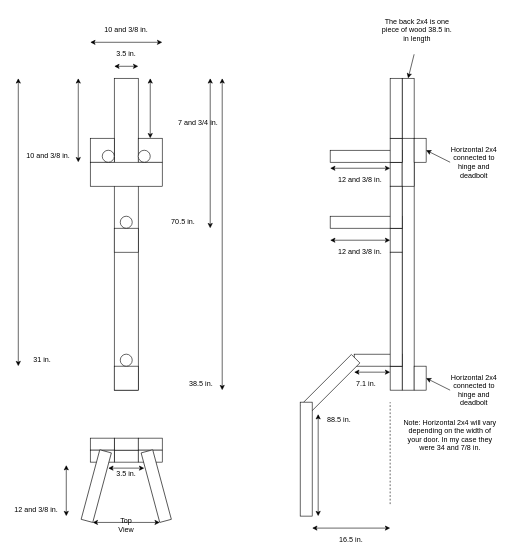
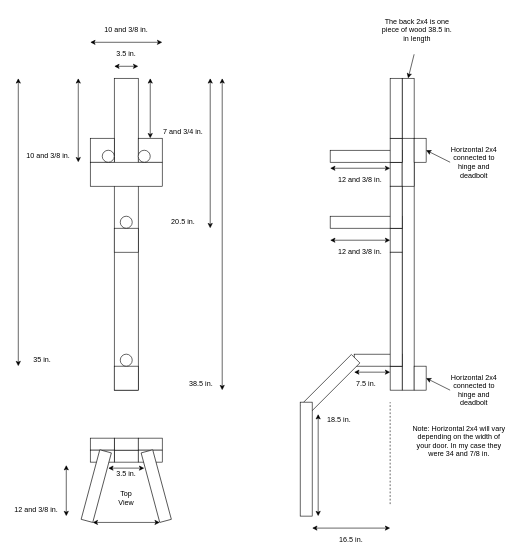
- <mxCell id="15" value="7 and 3/4 in." style="text;html=1;strokeColor=none;fillColor=none;align=center;verticalAlign=middle;whiteSpace=wrap;rounded=0;" vertex="1" parent="1"><mxGeometry x="295" y="195" width="70" height="20" as="geometry" /></mxCell>
+ <mxCell id="15" value="7 and 3/4 in." style="text;html=1;strokeColor=none;fillColor=none;align=center;verticalAlign=middle;whiteSpace=wrap;rounded=0;" vertex="1" parent="1"><mxGeometry x="270" y="210" width="70" height="20" as="geometry" /></mxCell>
- <mxCell id="21" value="70.5 in." style="text;html=1;strokeColor=none;fillColor=none;align=center;verticalAlign=middle;whiteSpace=wrap;rounded=0;" vertex="1" parent="1"><mxGeometry x="280" y="360" width="50" height="20" as="geometry" /></mxCell>
+ <mxCell id="21" value="20.5 in." style="text;html=1;strokeColor=none;fillColor=none;align=center;verticalAlign=middle;whiteSpace=wrap;rounded=0;" vertex="1" parent="1"><mxGeometry x="280" y="360" width="50" height="20" as="geometry" /></mxCell>
- <mxCell id="23" value="31 in." style="text;html=1;strokeColor=none;fillColor=none;align=center;verticalAlign=middle;whiteSpace=wrap;rounded=0;" vertex="1" parent="1"><mxGeometry x="50" y="590" width="40" height="20" as="geometry" /></mxCell>
+ <mxCell id="23" value="35 in." style="text;html=1;strokeColor=none;fillColor=none;align=center;verticalAlign=middle;whiteSpace=wrap;rounded=0;" vertex="1" parent="1"><mxGeometry x="50" y="590" width="40" height="20" as="geometry" /></mxCell>
- <mxCell id="67" value="7.1 in." style="text;html=1;strokeColor=none;fillColor=none;align=center;verticalAlign=middle;whiteSpace=wrap;rounded=0;" vertex="1" parent="1"><mxGeometry x="590" y="630" width="40" height="20" as="geometry" /></mxCell>
+ <mxCell id="67" value="7.5 in." style="text;html=1;strokeColor=none;fillColor=none;align=center;verticalAlign=middle;whiteSpace=wrap;rounded=0;" vertex="1" parent="1"><mxGeometry x="590" y="630" width="40" height="20" as="geometry" /></mxCell>
- <mxCell id="65" value="88.5 in." style="text;html=1;strokeColor=none;fillColor=none;align=center;verticalAlign=middle;whiteSpace=wrap;rounded=0;" vertex="1" parent="1"><mxGeometry x="540" y="690" width="50" height="20" as="geometry" /></mxCell>
+ <mxCell id="65" value="18.5 in." style="text;html=1;strokeColor=none;fillColor=none;align=center;verticalAlign=middle;whiteSpace=wrap;rounded=0;" vertex="1" parent="1"><mxGeometry x="540" y="690" width="50" height="20" as="geometry" /></mxCell>
- <mxCell id="70" value="Note: Horizontal 2x4 will vary depending on the width of your door. In my case they were 34 and 7/8 in." style="text;html=1;strokeColor=none;fillColor=none;align=center;verticalAlign=middle;whiteSpace=wrap;rounded=0;" vertex="1" parent="1"><mxGeometry x="670" y="695" width="160" height="60" as="geometry" /></mxCell>
+ <mxCell id="70" value="Note: Horizontal 2x4 will vary depending on the width of your door. In my case they were 34 and 7/8 in." style="text;html=1;strokeColor=none;fillColor=none;align=center;verticalAlign=middle;whiteSpace=wrap;rounded=0;" vertex="1" parent="1"><mxGeometry x="685" y="705" width="160" height="60" as="geometry" /></mxCell>
- <mxCell id="34" value="Top View" style="text;html=1;strokeColor=none;fillColor=none;align=center;verticalAlign=middle;whiteSpace=wrap;rounded=0;" vertex="1" parent="1"><mxGeometry x="190" y="865" width="40" height="20" as="geometry" /></mxCell>
+ <mxCell id="34" value="Top View" style="text;html=1;strokeColor=none;fillColor=none;align=center;verticalAlign=middle;whiteSpace=wrap;rounded=0;" vertex="1" parent="1"><mxGeometry x="190" y="820" width="40" height="20" as="geometry" /></mxCell>
